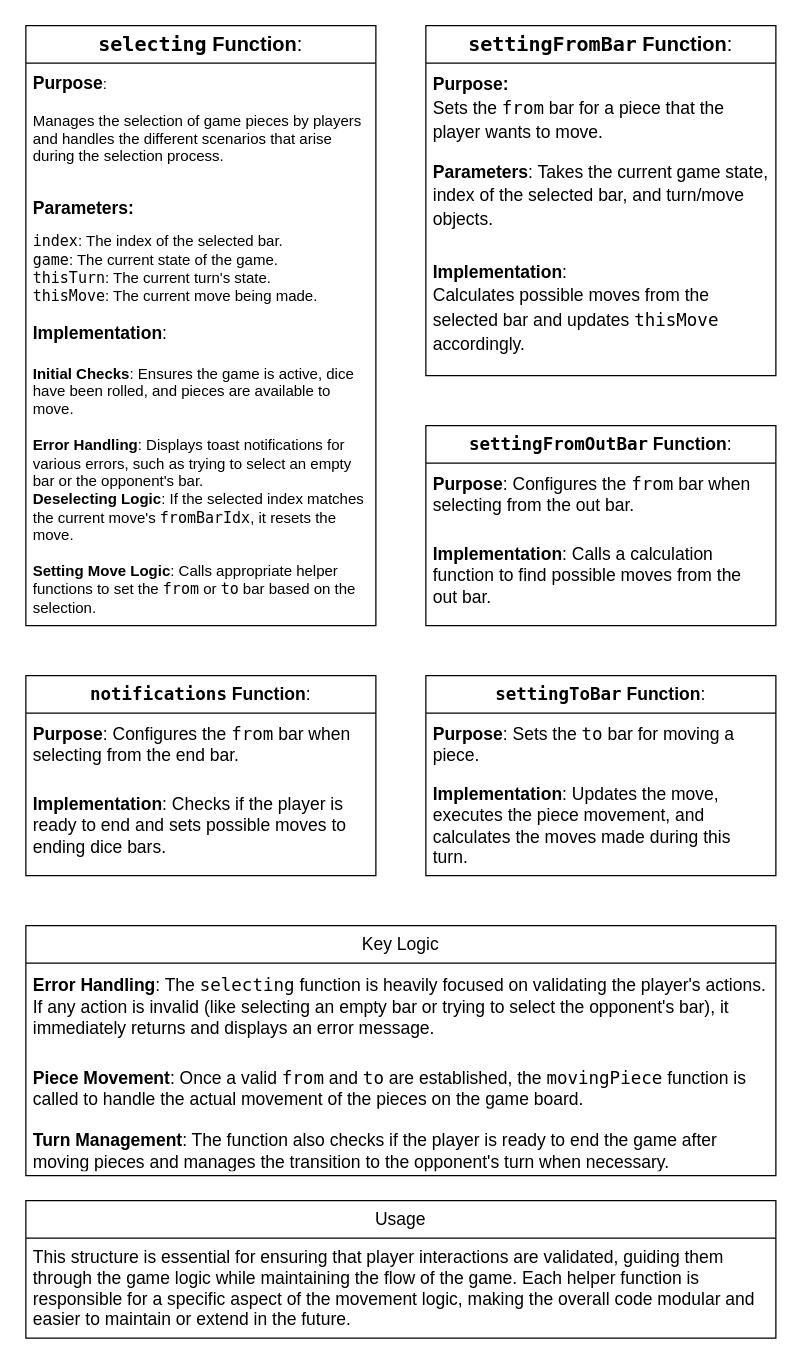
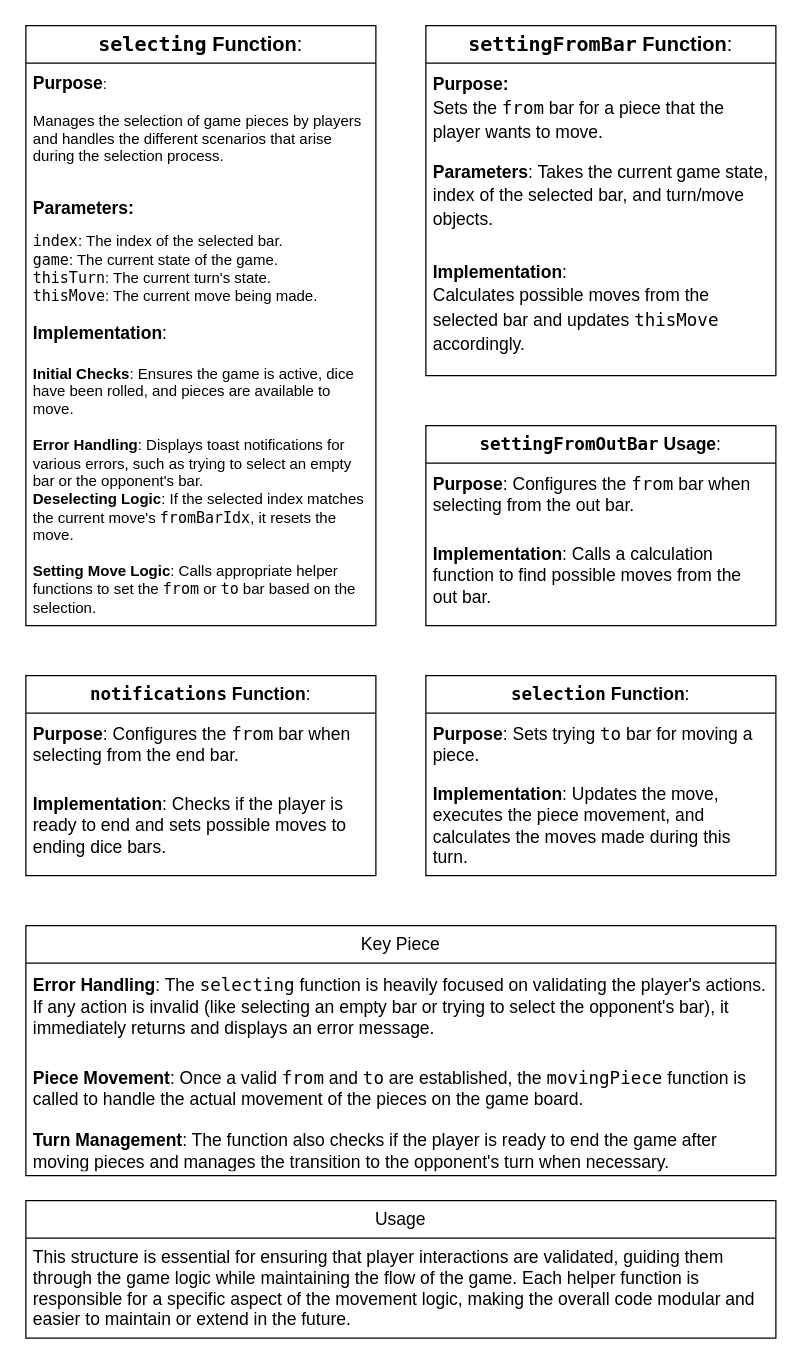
- <mxCell id="10" value="&lt;strong&gt;&lt;code&gt;settingFromOutBar&lt;/code&gt; Function&lt;/strong&gt;:" style="swimlane;fontStyle=0;childLayout=stackLayout;horizontal=1;startSize=30;horizontalStack=0;resizeParent=1;resizeParentMax=0;resizeLast=0;collapsible=1;marginBottom=0;whiteSpace=wrap;html=1;fontSize=14;" vertex="1" parent="1"><mxGeometry x="340" y="340" width="280" height="160" as="geometry" /></mxCell>
+ <mxCell id="10" value="&lt;strong&gt;&lt;code&gt;settingFromOutBar&lt;/code&gt; Usage&lt;/strong&gt;:" style="swimlane;fontStyle=0;childLayout=stackLayout;horizontal=1;startSize=30;horizontalStack=0;resizeParent=1;resizeParentMax=0;resizeLast=0;collapsible=1;marginBottom=0;whiteSpace=wrap;html=1;fontSize=14;" vertex="1" parent="1"><mxGeometry x="340" y="340" width="280" height="160" as="geometry" /></mxCell>
- <mxCell id="16" value="&lt;strong&gt;&lt;code&gt;settingToBar&lt;/code&gt; Function&lt;/strong&gt;:" style="swimlane;fontStyle=0;childLayout=stackLayout;horizontal=1;startSize=30;horizontalStack=0;resizeParent=1;resizeParentMax=0;resizeLast=0;collapsible=1;marginBottom=0;whiteSpace=wrap;html=1;fontSize=14;" vertex="1" parent="1"><mxGeometry x="340" y="540" width="280" height="160" as="geometry" /></mxCell>
+ <mxCell id="16" value="&lt;strong&gt;&lt;code&gt;selection&lt;/code&gt; Function&lt;/strong&gt;:" style="swimlane;fontStyle=0;childLayout=stackLayout;horizontal=1;startSize=30;horizontalStack=0;resizeParent=1;resizeParentMax=0;resizeLast=0;collapsible=1;marginBottom=0;whiteSpace=wrap;html=1;fontSize=14;" vertex="1" parent="1"><mxGeometry x="340" y="540" width="280" height="160" as="geometry" /></mxCell>
- <mxCell id="17" value="&lt;strong&gt;Purpose&lt;/strong&gt;: Sets the &lt;code&gt;to&lt;/code&gt; bar for moving a piece." style="text;strokeColor=none;fillColor=none;align=left;verticalAlign=middle;spacingLeft=4;spacingRight=4;overflow=hidden;points=[[0,0.5],[1,0.5]];portConstraint=eastwest;rotatable=0;whiteSpace=wrap;html=1;fontSize=14;" vertex="1" parent="16"><mxGeometry y="30" width="280" height="50" as="geometry" /></mxCell>
+ <mxCell id="17" value="&lt;strong&gt;Purpose&lt;/strong&gt;: Sets trying &lt;code&gt;to&lt;/code&gt; bar for moving a piece." style="text;strokeColor=none;fillColor=none;align=left;verticalAlign=middle;spacingLeft=4;spacingRight=4;overflow=hidden;points=[[0,0.5],[1,0.5]];portConstraint=eastwest;rotatable=0;whiteSpace=wrap;html=1;fontSize=14;" vertex="1" parent="16"><mxGeometry y="30" width="280" height="50" as="geometry" /></mxCell>
- <mxCell id="19" value="Key Logic" style="swimlane;fontStyle=0;childLayout=stackLayout;horizontal=1;startSize=30;horizontalStack=0;resizeParent=1;resizeParentMax=0;resizeLast=0;collapsible=1;marginBottom=0;whiteSpace=wrap;html=1;fontSize=14;" vertex="1" parent="1"><mxGeometry x="20" y="740" width="600" height="200" as="geometry" /></mxCell>
+ <mxCell id="19" value="Key Piece" style="swimlane;fontStyle=0;childLayout=stackLayout;horizontal=1;startSize=30;horizontalStack=0;resizeParent=1;resizeParentMax=0;resizeLast=0;collapsible=1;marginBottom=0;whiteSpace=wrap;html=1;fontSize=14;" vertex="1" parent="1"><mxGeometry x="20" y="740" width="600" height="200" as="geometry" /></mxCell>
